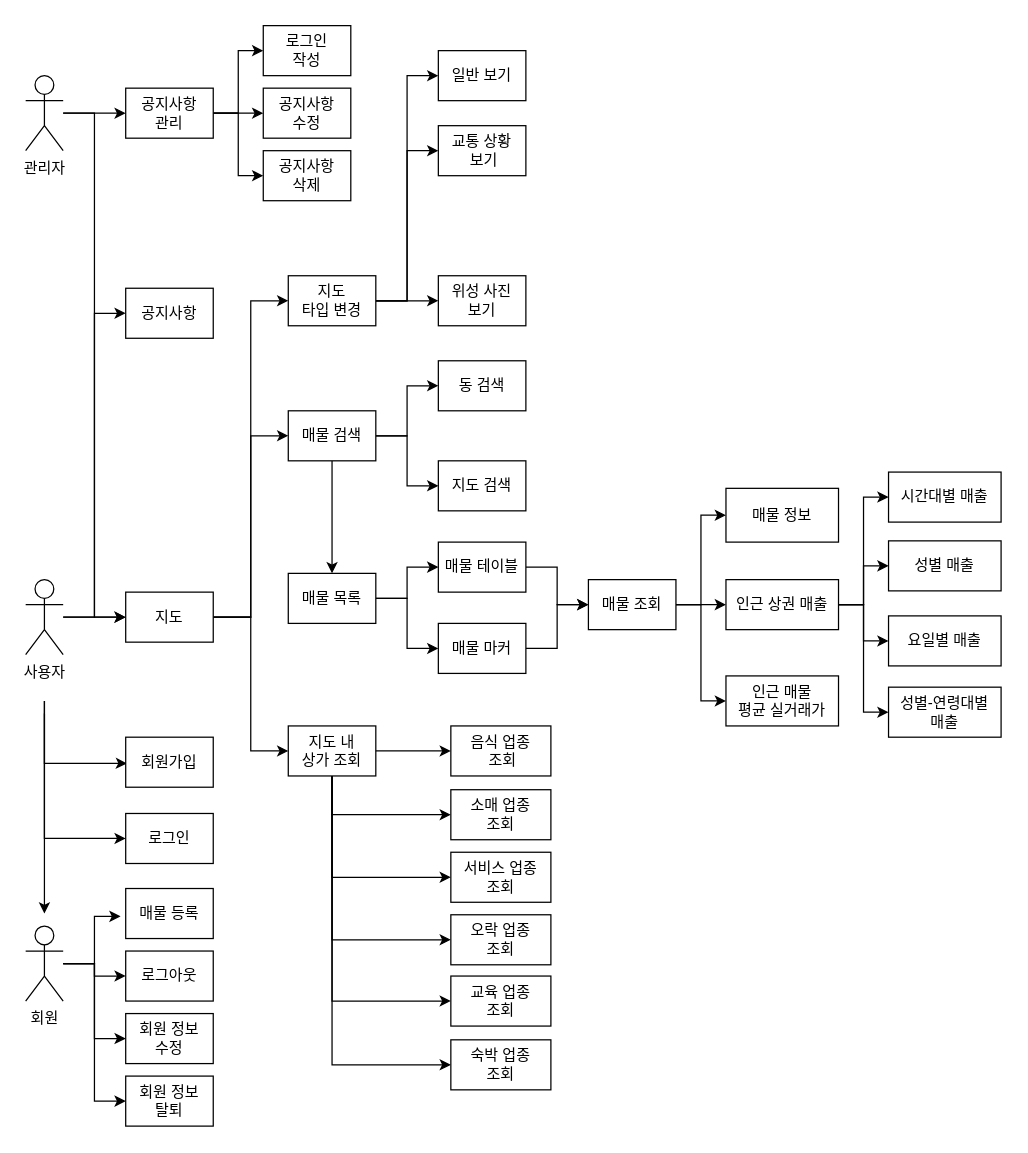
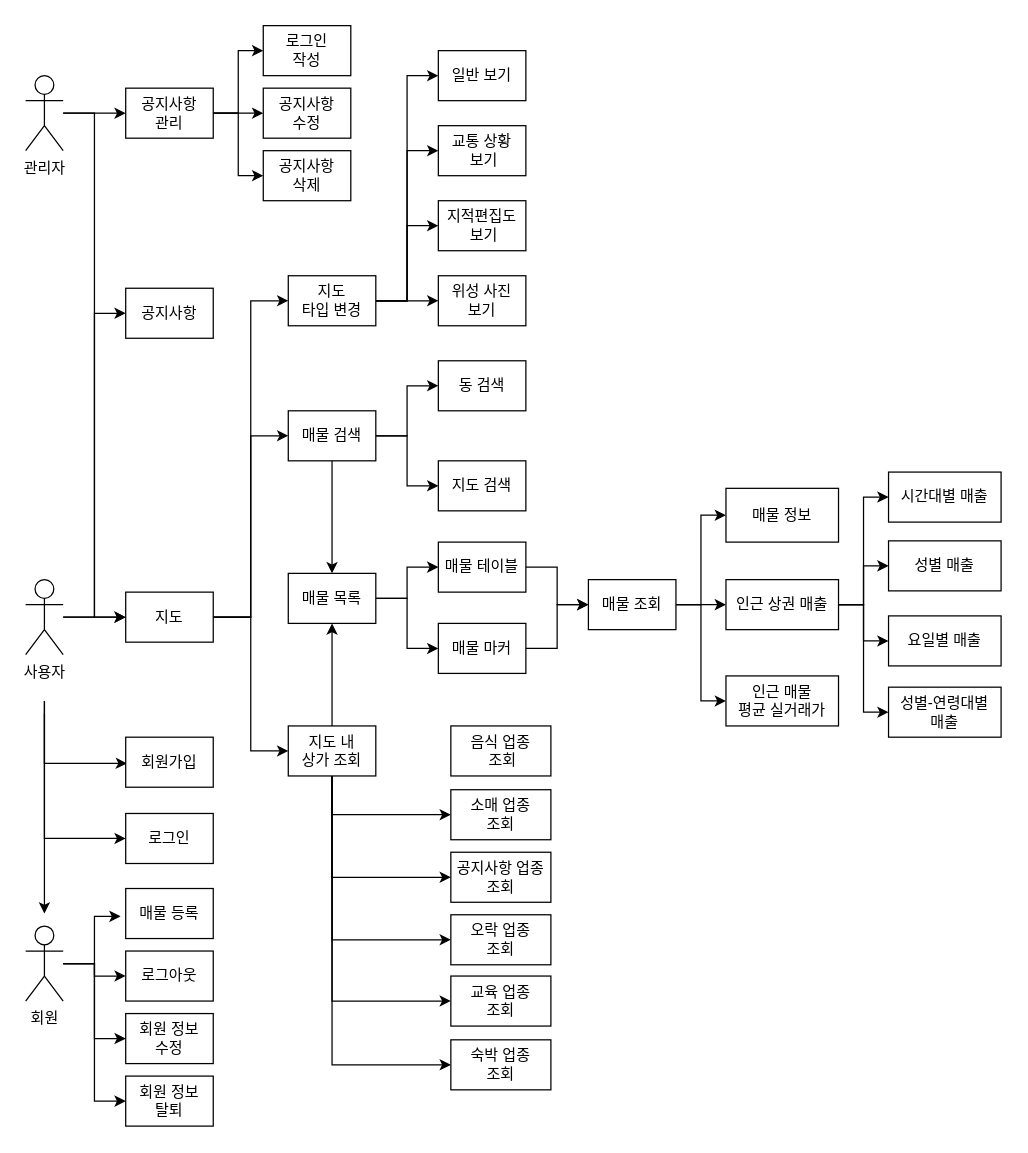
+ <mxCell id="56" style="edgeStyle=orthogonalEdgeStyle;rounded=0;orthogonalLoop=1;jettySize=auto;html=1;entryX=0;entryY=0.5;entryDx=0;entryDy=0;" edge="1" parent="1" source="59" target="62"><mxGeometry relative="1" as="geometry" /></mxCell>
+ <mxCell id="62" value="지적편집도&lt;br&gt;&amp;nbsp;보기" style="rounded=0;whiteSpace=wrap;html=1;" vertex="1" parent="1"><mxGeometry x="350" y="160" width="70" height="40" as="geometry" /></mxCell>
- <mxCell id="54" style="edgeStyle=orthogonalEdgeStyle;rounded=0;orthogonalLoop=1;jettySize=auto;html=1;entryX=0;entryY=0.5;entryDx=0;entryDy=0;" edge="1" parent="1" source="47" target="48"><mxGeometry relative="1" as="geometry"><mxPoint x="330" y="580" as="targetPoint" /></mxGeometry></mxCell>
+ <mxCell id="54" style="edgeStyle=orthogonalEdgeStyle;rounded=0;orthogonalLoop=1;jettySize=auto;html=1;" edge="1" parent="1" source="47" target="22"><mxGeometry relative="1" as="geometry"><mxPoint x="330" y="580" as="targetPoint" /></mxGeometry></mxCell>
- <mxCell id="50" value="서비스 업종&lt;br&gt;조회" style="rounded=0;whiteSpace=wrap;html=1;" vertex="1" parent="1"><mxGeometry x="360" y="681" width="80" height="40" as="geometry" /></mxCell>
+ <mxCell id="50" value="공지사항 업종&lt;br&gt;조회" style="rounded=0;whiteSpace=wrap;html=1;" vertex="1" parent="1"><mxGeometry x="360" y="681" width="80" height="40" as="geometry" /></mxCell>
